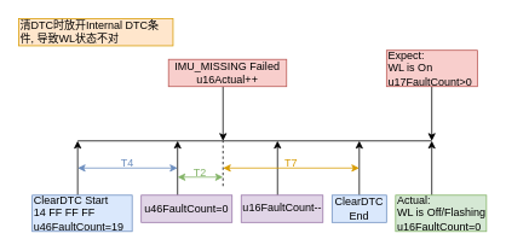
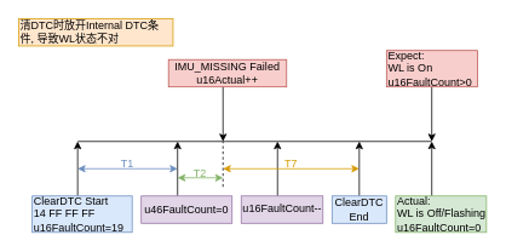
- <mxCell id="16" value="Expect:&lt;br&gt;WL is On&lt;br&gt;u17FaultCount&amp;gt;0" style="text;html=1;strokeColor=#b85450;fillColor=#f8cecc;align=left;verticalAlign=middle;whiteSpace=wrap;rounded=0;" vertex="1" parent="1"><mxGeometry x="425" y="55" width="100" height="40" as="geometry" /></mxCell>
+ <mxCell id="16" value="Expect:&lt;br&gt;WL is On&lt;br&gt;u16FaultCount&amp;gt;0" style="text;html=1;strokeColor=#b85450;fillColor=#f8cecc;align=left;verticalAlign=middle;whiteSpace=wrap;rounded=0;" vertex="1" parent="1"><mxGeometry x="425" y="55" width="100" height="40" as="geometry" /></mxCell>
- <mxCell id="21" value="T4" style="text;html=1;strokeColor=none;fillColor=none;align=center;verticalAlign=middle;whiteSpace=wrap;rounded=0;fontColor=#6c8ebf;" vertex="1" parent="1"><mxGeometry x="125" y="175" width="30" height="10" as="geometry" /></mxCell>
+ <mxCell id="21" value="T1" style="text;html=1;strokeColor=none;fillColor=none;align=center;verticalAlign=middle;whiteSpace=wrap;rounded=0;fontColor=#6c8ebf;" vertex="1" parent="1"><mxGeometry x="125" y="175" width="30" height="10" as="geometry" /></mxCell>
- <mxCell id="4" value="ClearDTC Start&lt;br&gt;14 FF FF FF&lt;br&gt;u46FaultCount=19" style="text;html=1;strokeColor=#6c8ebf;fillColor=#dae8fc;align=left;verticalAlign=middle;whiteSpace=wrap;rounded=0;" vertex="1" parent="1"><mxGeometry x="35" y="215" width="110" height="40" as="geometry" /></mxCell>
+ <mxCell id="4" value="ClearDTC Start&lt;br&gt;14 FF FF FF&lt;br&gt;u16FaultCount=19" style="text;html=1;strokeColor=#6c8ebf;fillColor=#dae8fc;align=left;verticalAlign=middle;whiteSpace=wrap;rounded=0;" vertex="1" parent="1"><mxGeometry x="35" y="215" width="110" height="40" as="geometry" /></mxCell>
